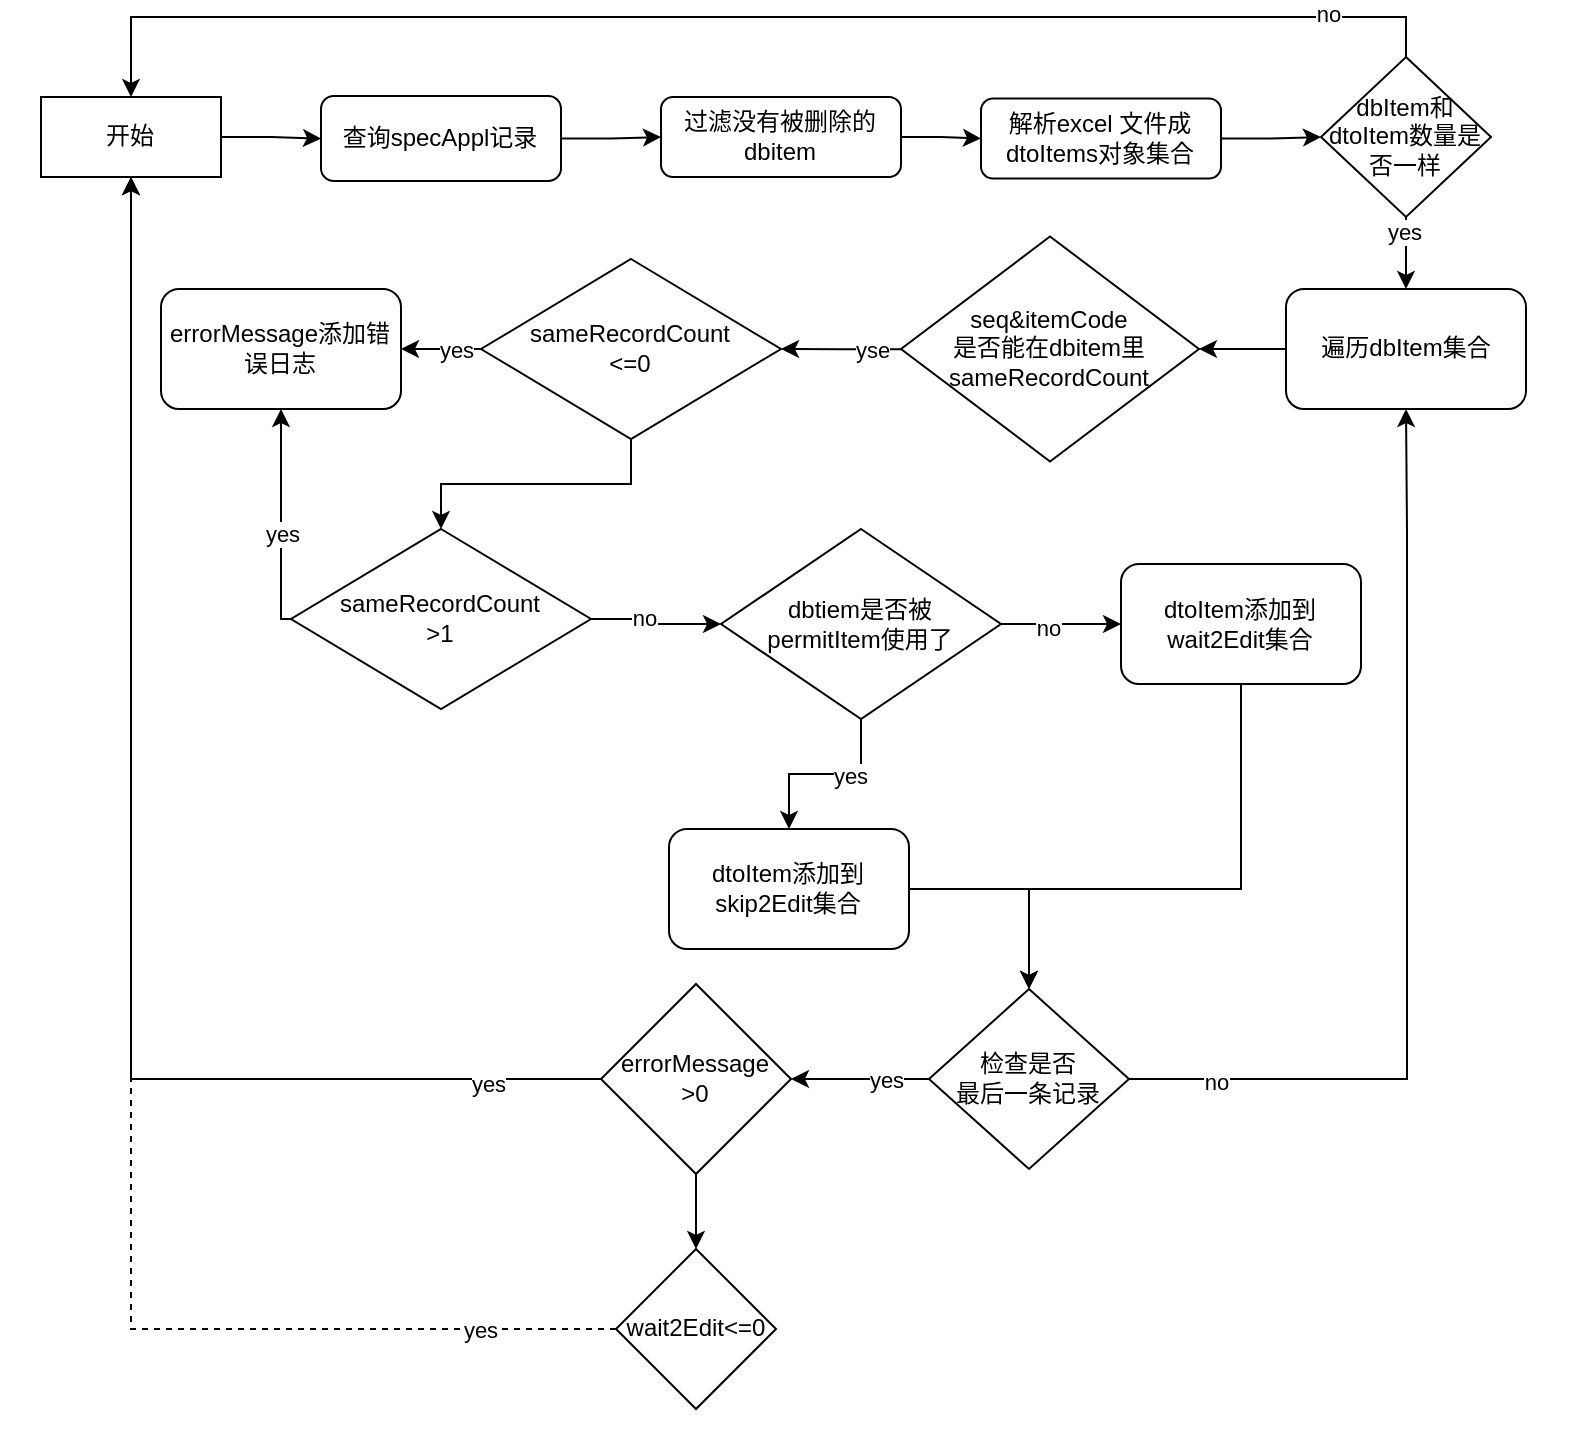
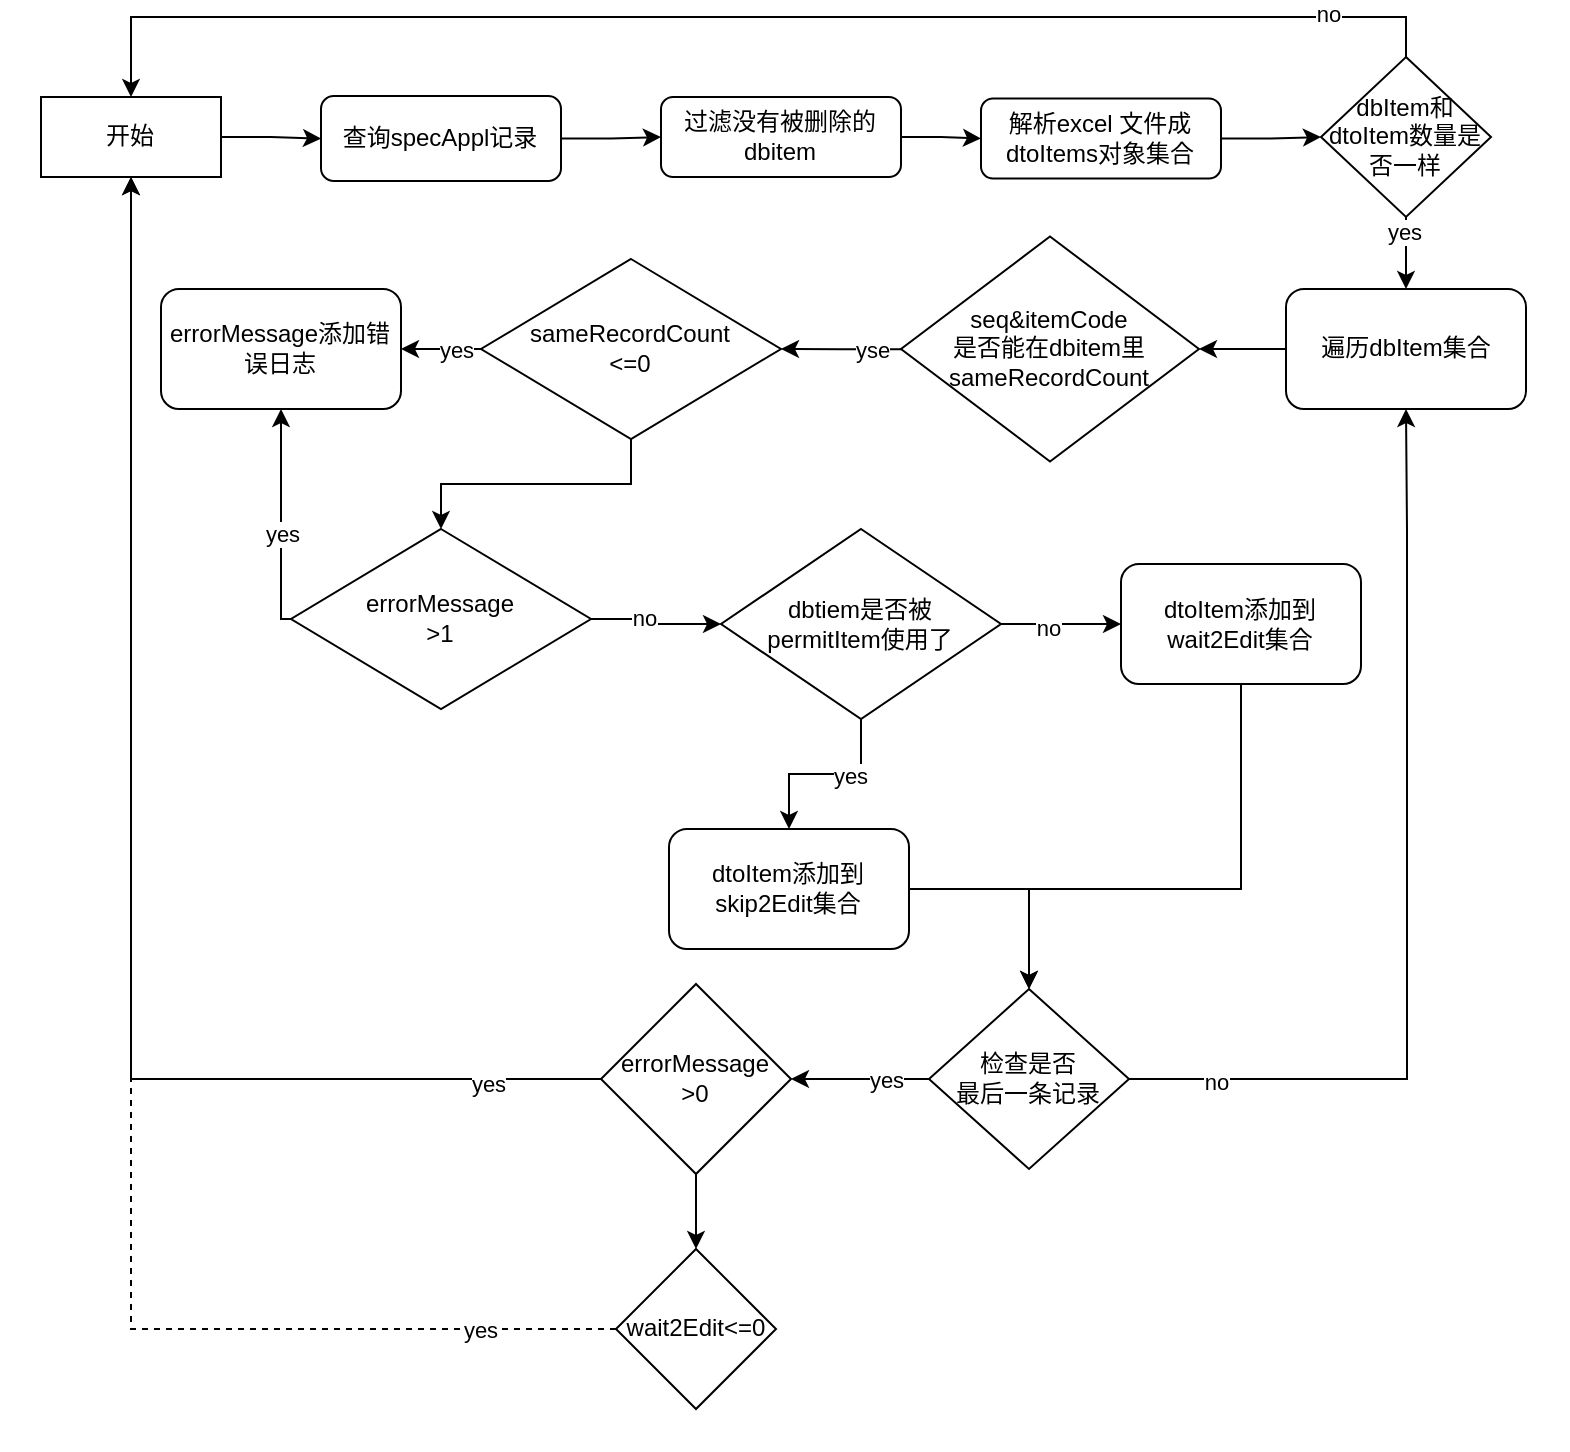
- <mxCell id="29" value="&lt;div&gt;sameRecordCount&lt;/div&gt;&amp;gt;1" style="rhombus;whiteSpace=wrap;html=1;" vertex="1" parent="1"><mxGeometry x="145" y="256" width="150" height="90" as="geometry" /></mxCell>
+ <mxCell id="29" value="&lt;div&gt;errorMessage&lt;/div&gt;&amp;gt;1" style="rhombus;whiteSpace=wrap;html=1;" vertex="1" parent="1"><mxGeometry x="145" y="256" width="150" height="90" as="geometry" /></mxCell>
